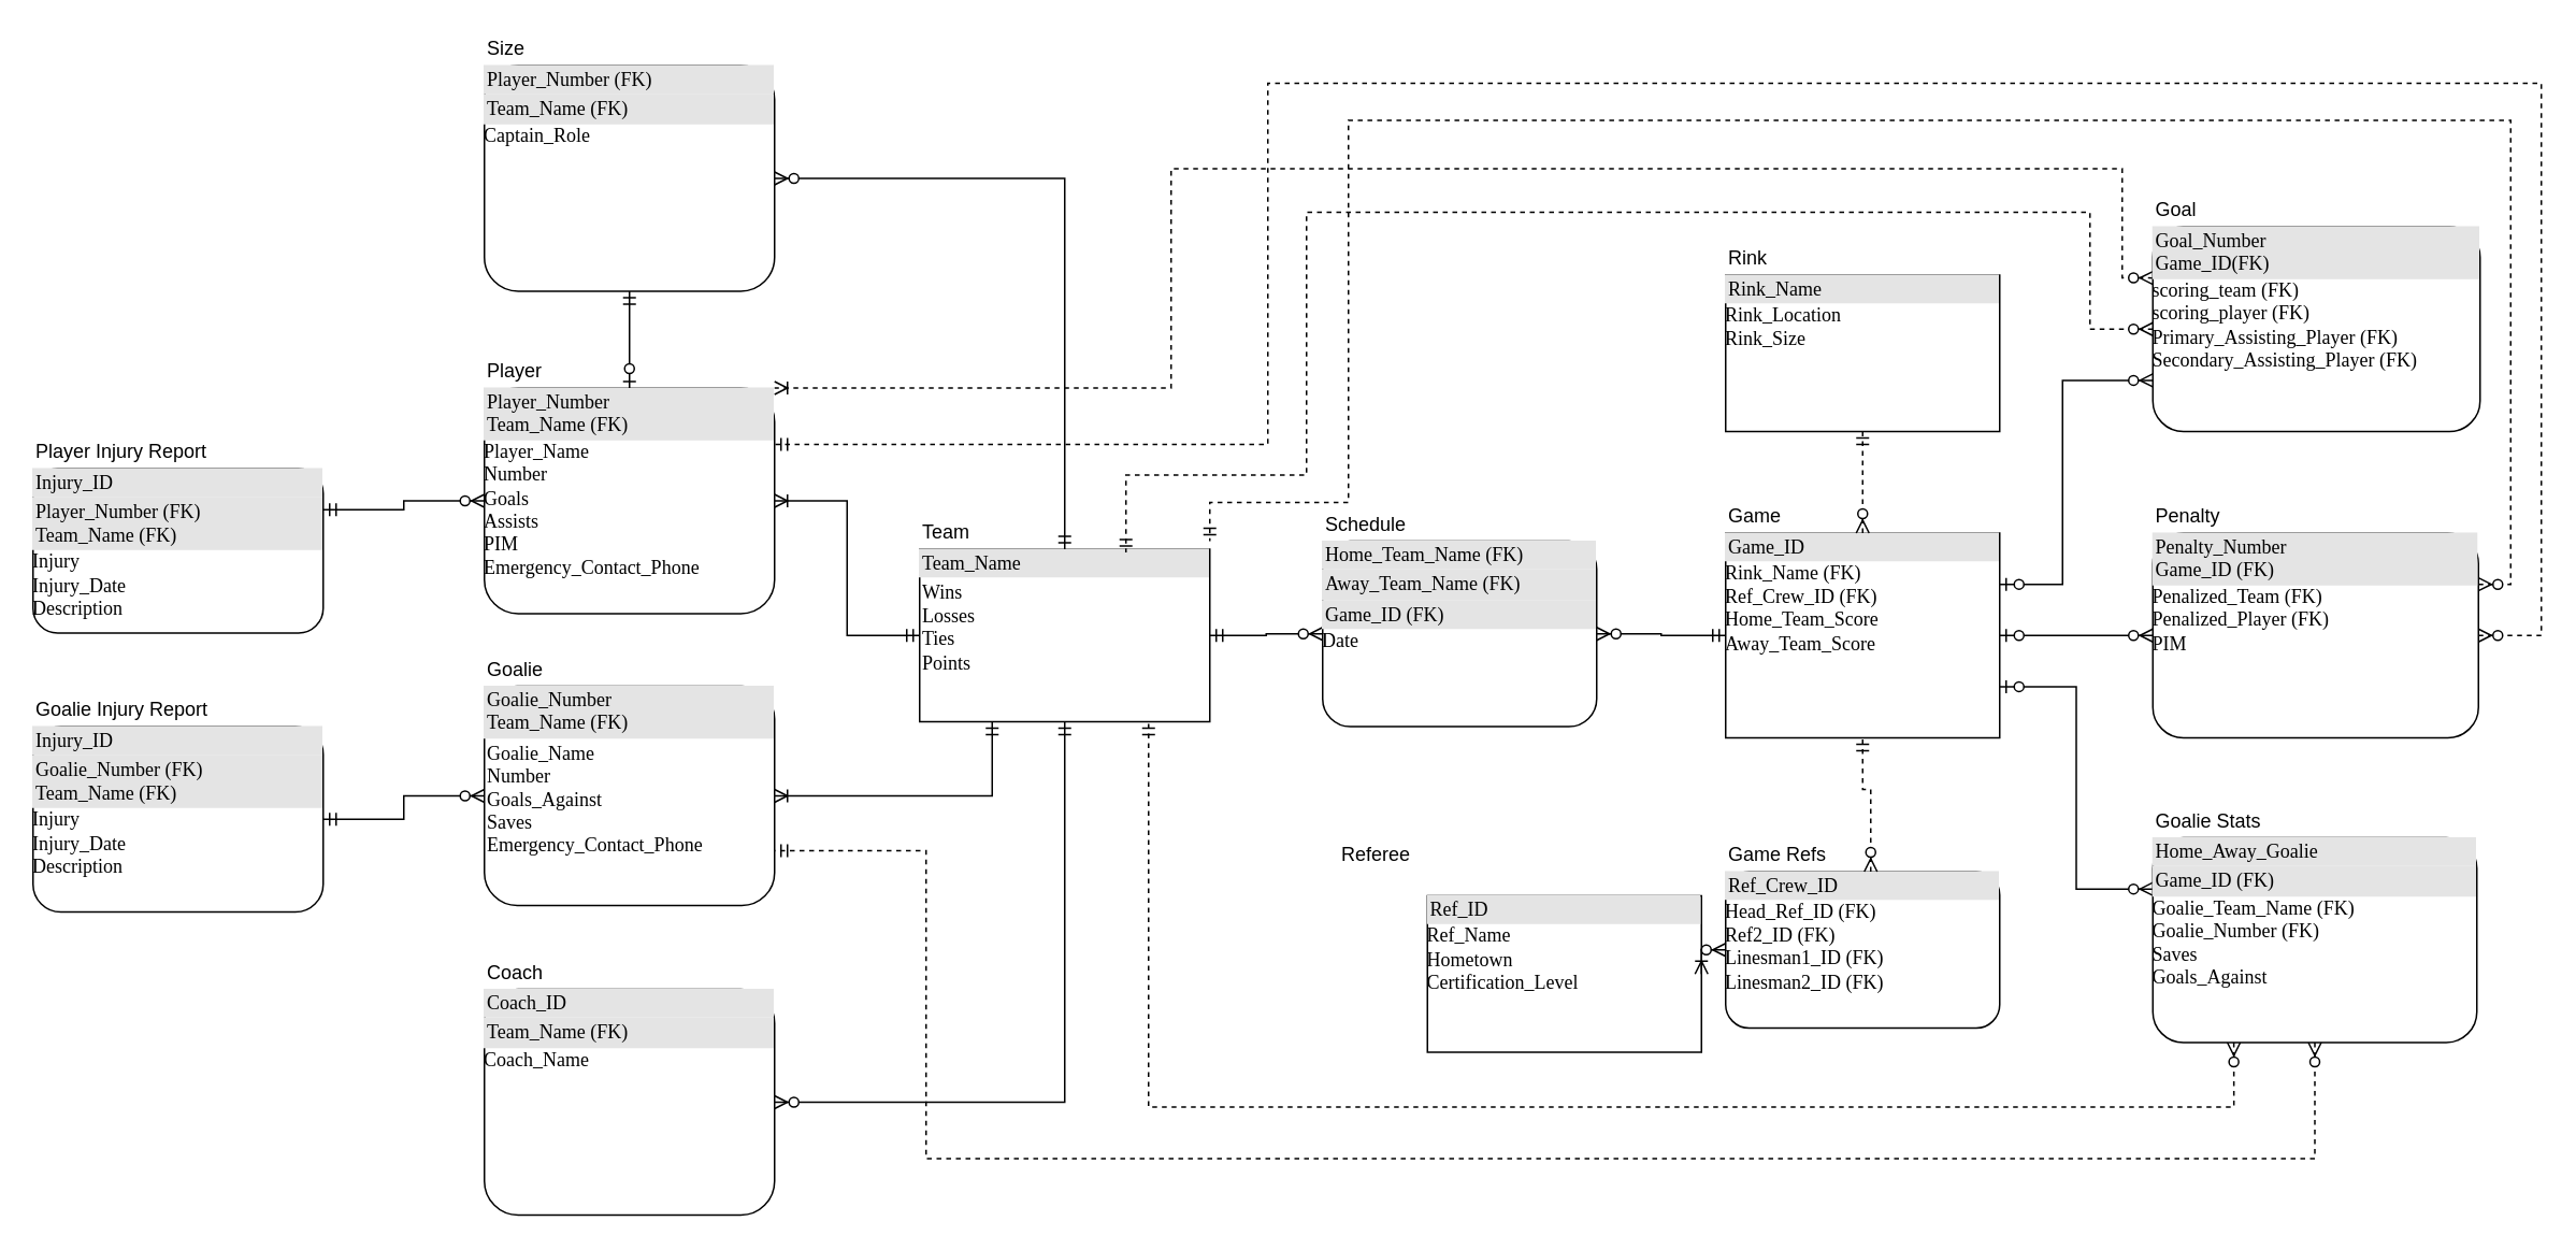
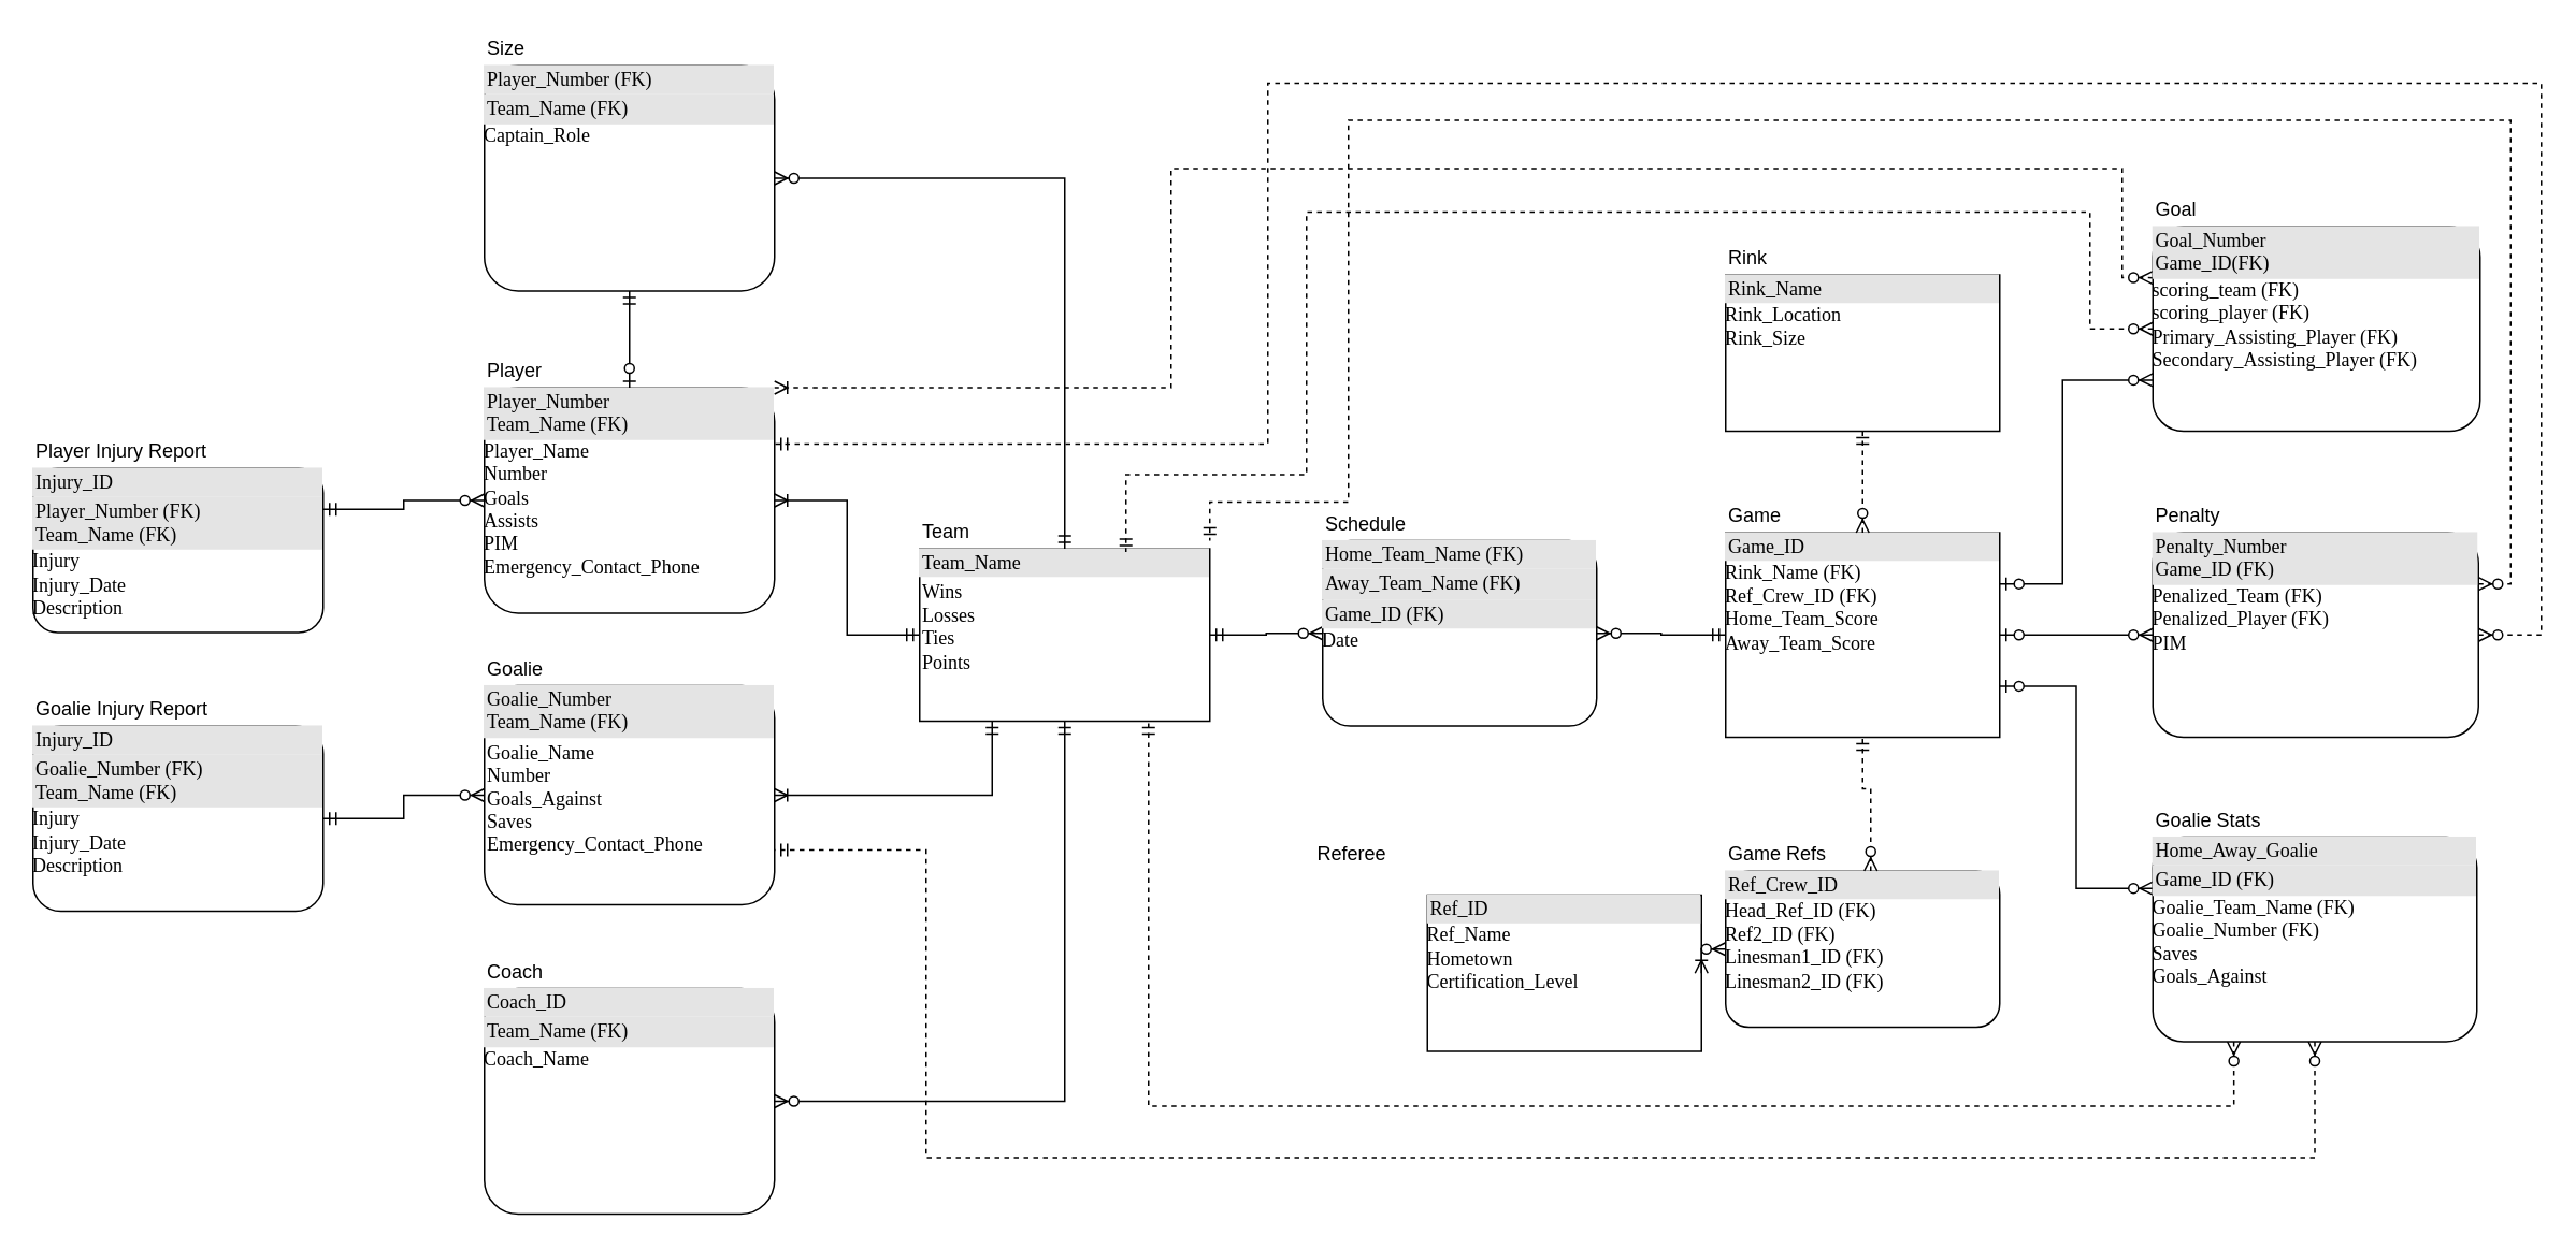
- <mxCell id="31" value="Referee" style="text;html=1;strokeColor=none;fillColor=none;align=left;verticalAlign=middle;whiteSpace=wrap;rounded=0;" parent="1" vertex="1"><mxGeometry x="830" y="520" width="180" height="20" as="geometry" /></mxCell>
+ <mxCell id="31" value="Referee" style="text;html=1;strokeColor=none;fillColor=none;align=left;verticalAlign=middle;whiteSpace=wrap;rounded=0;" parent="1" vertex="1"><mxGeometry x="815" y="520" width="180" height="20" as="geometry" /></mxCell>
